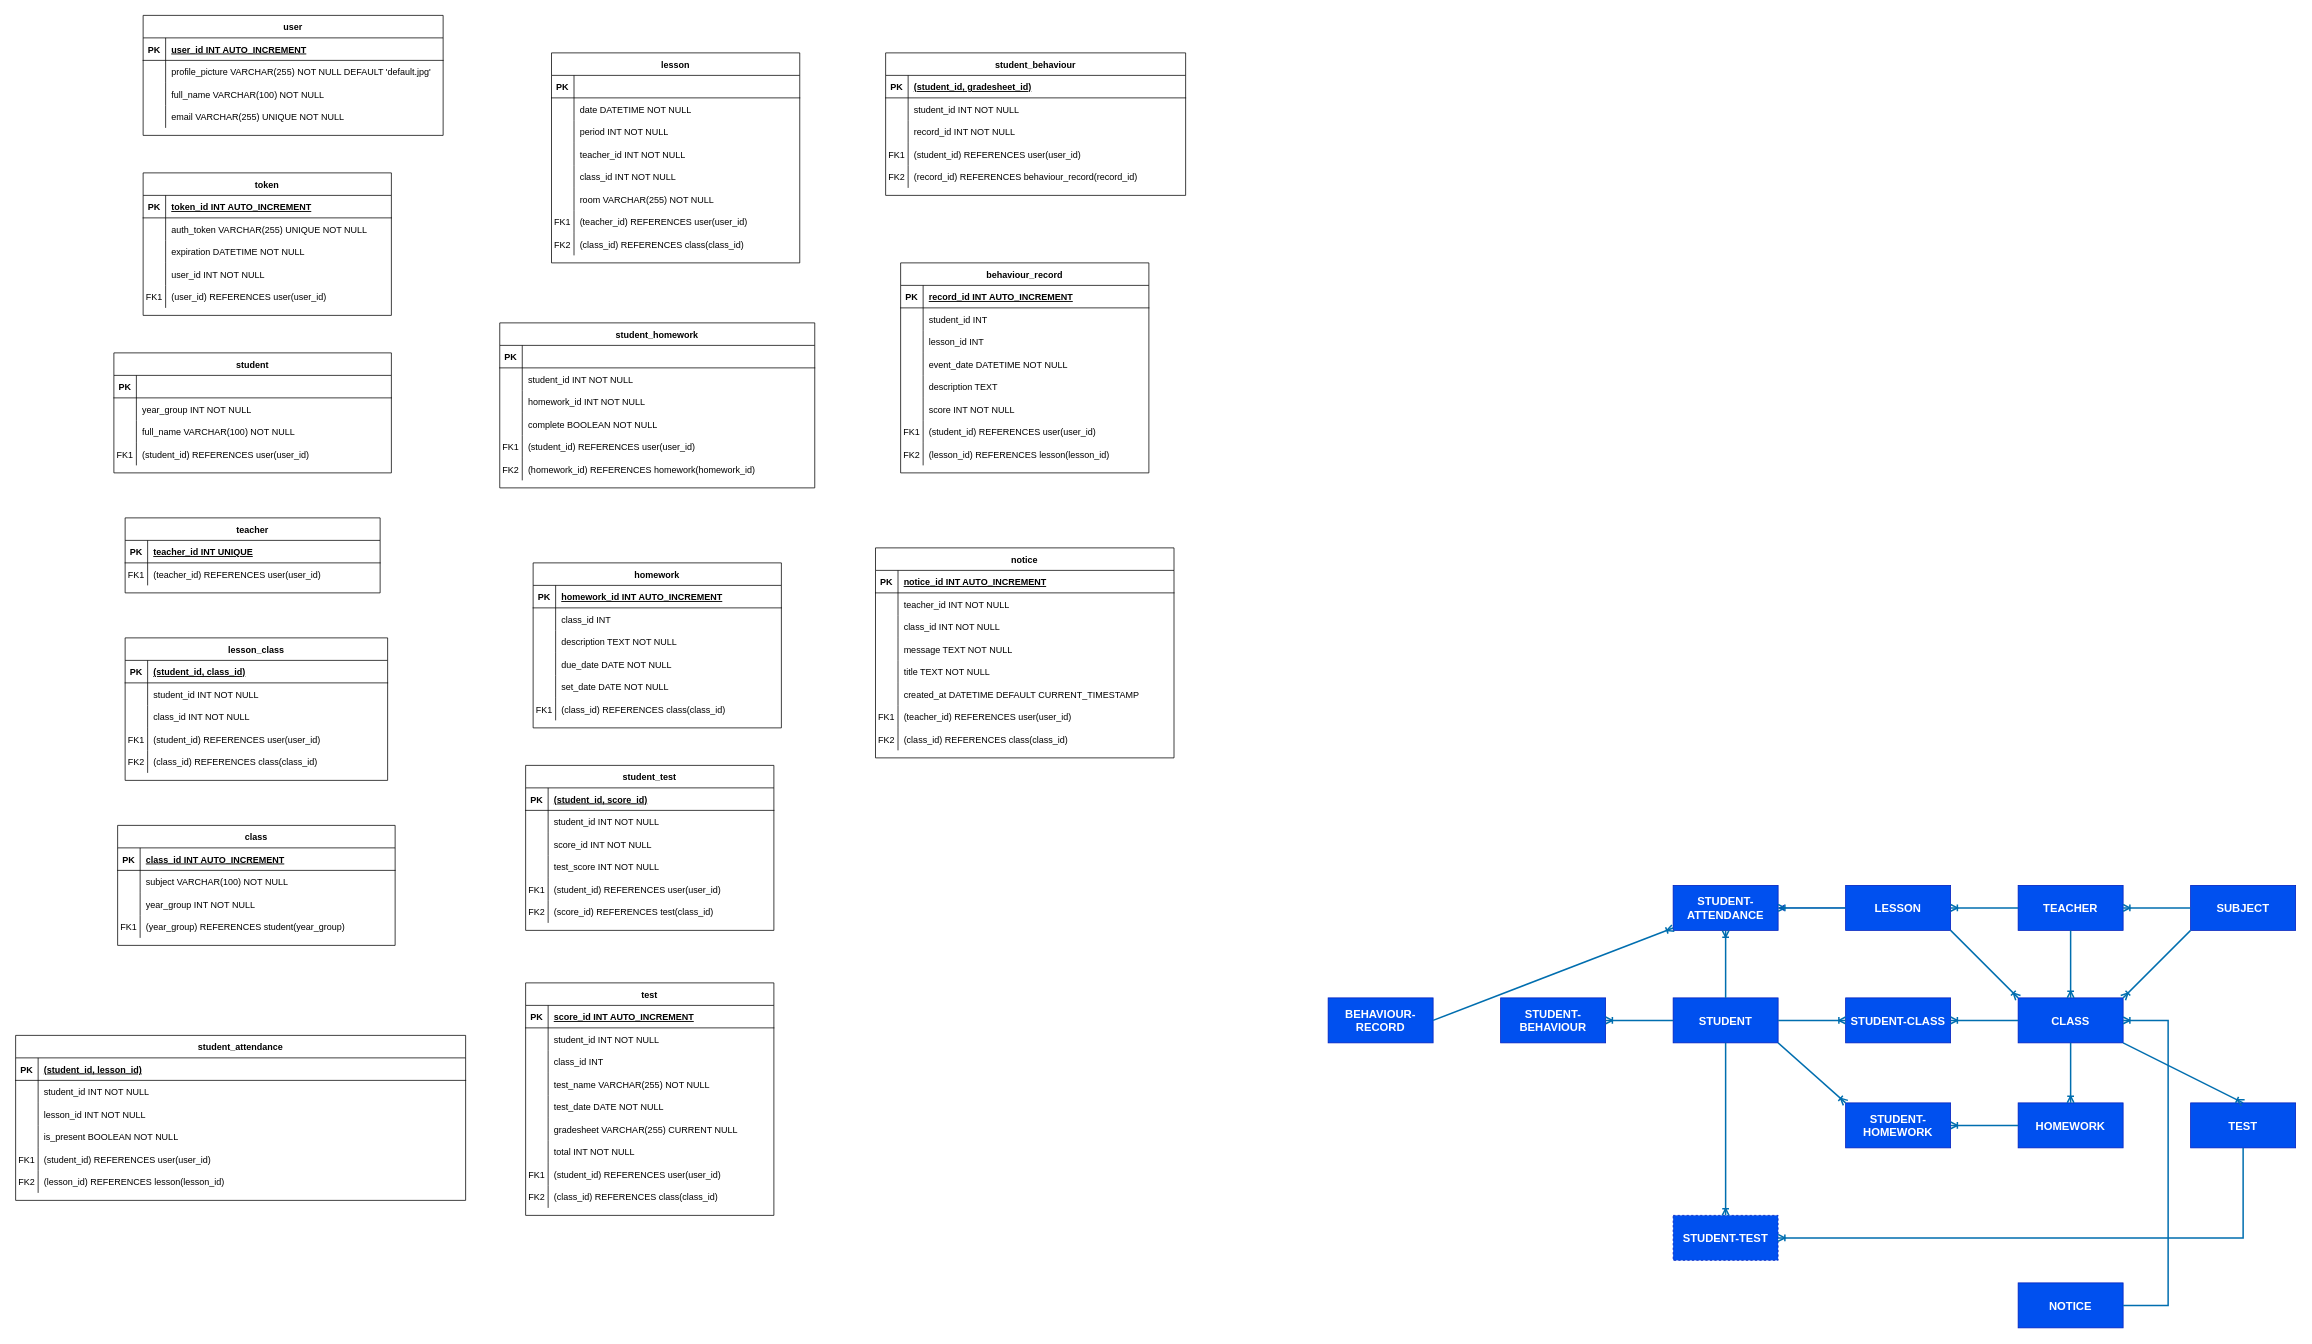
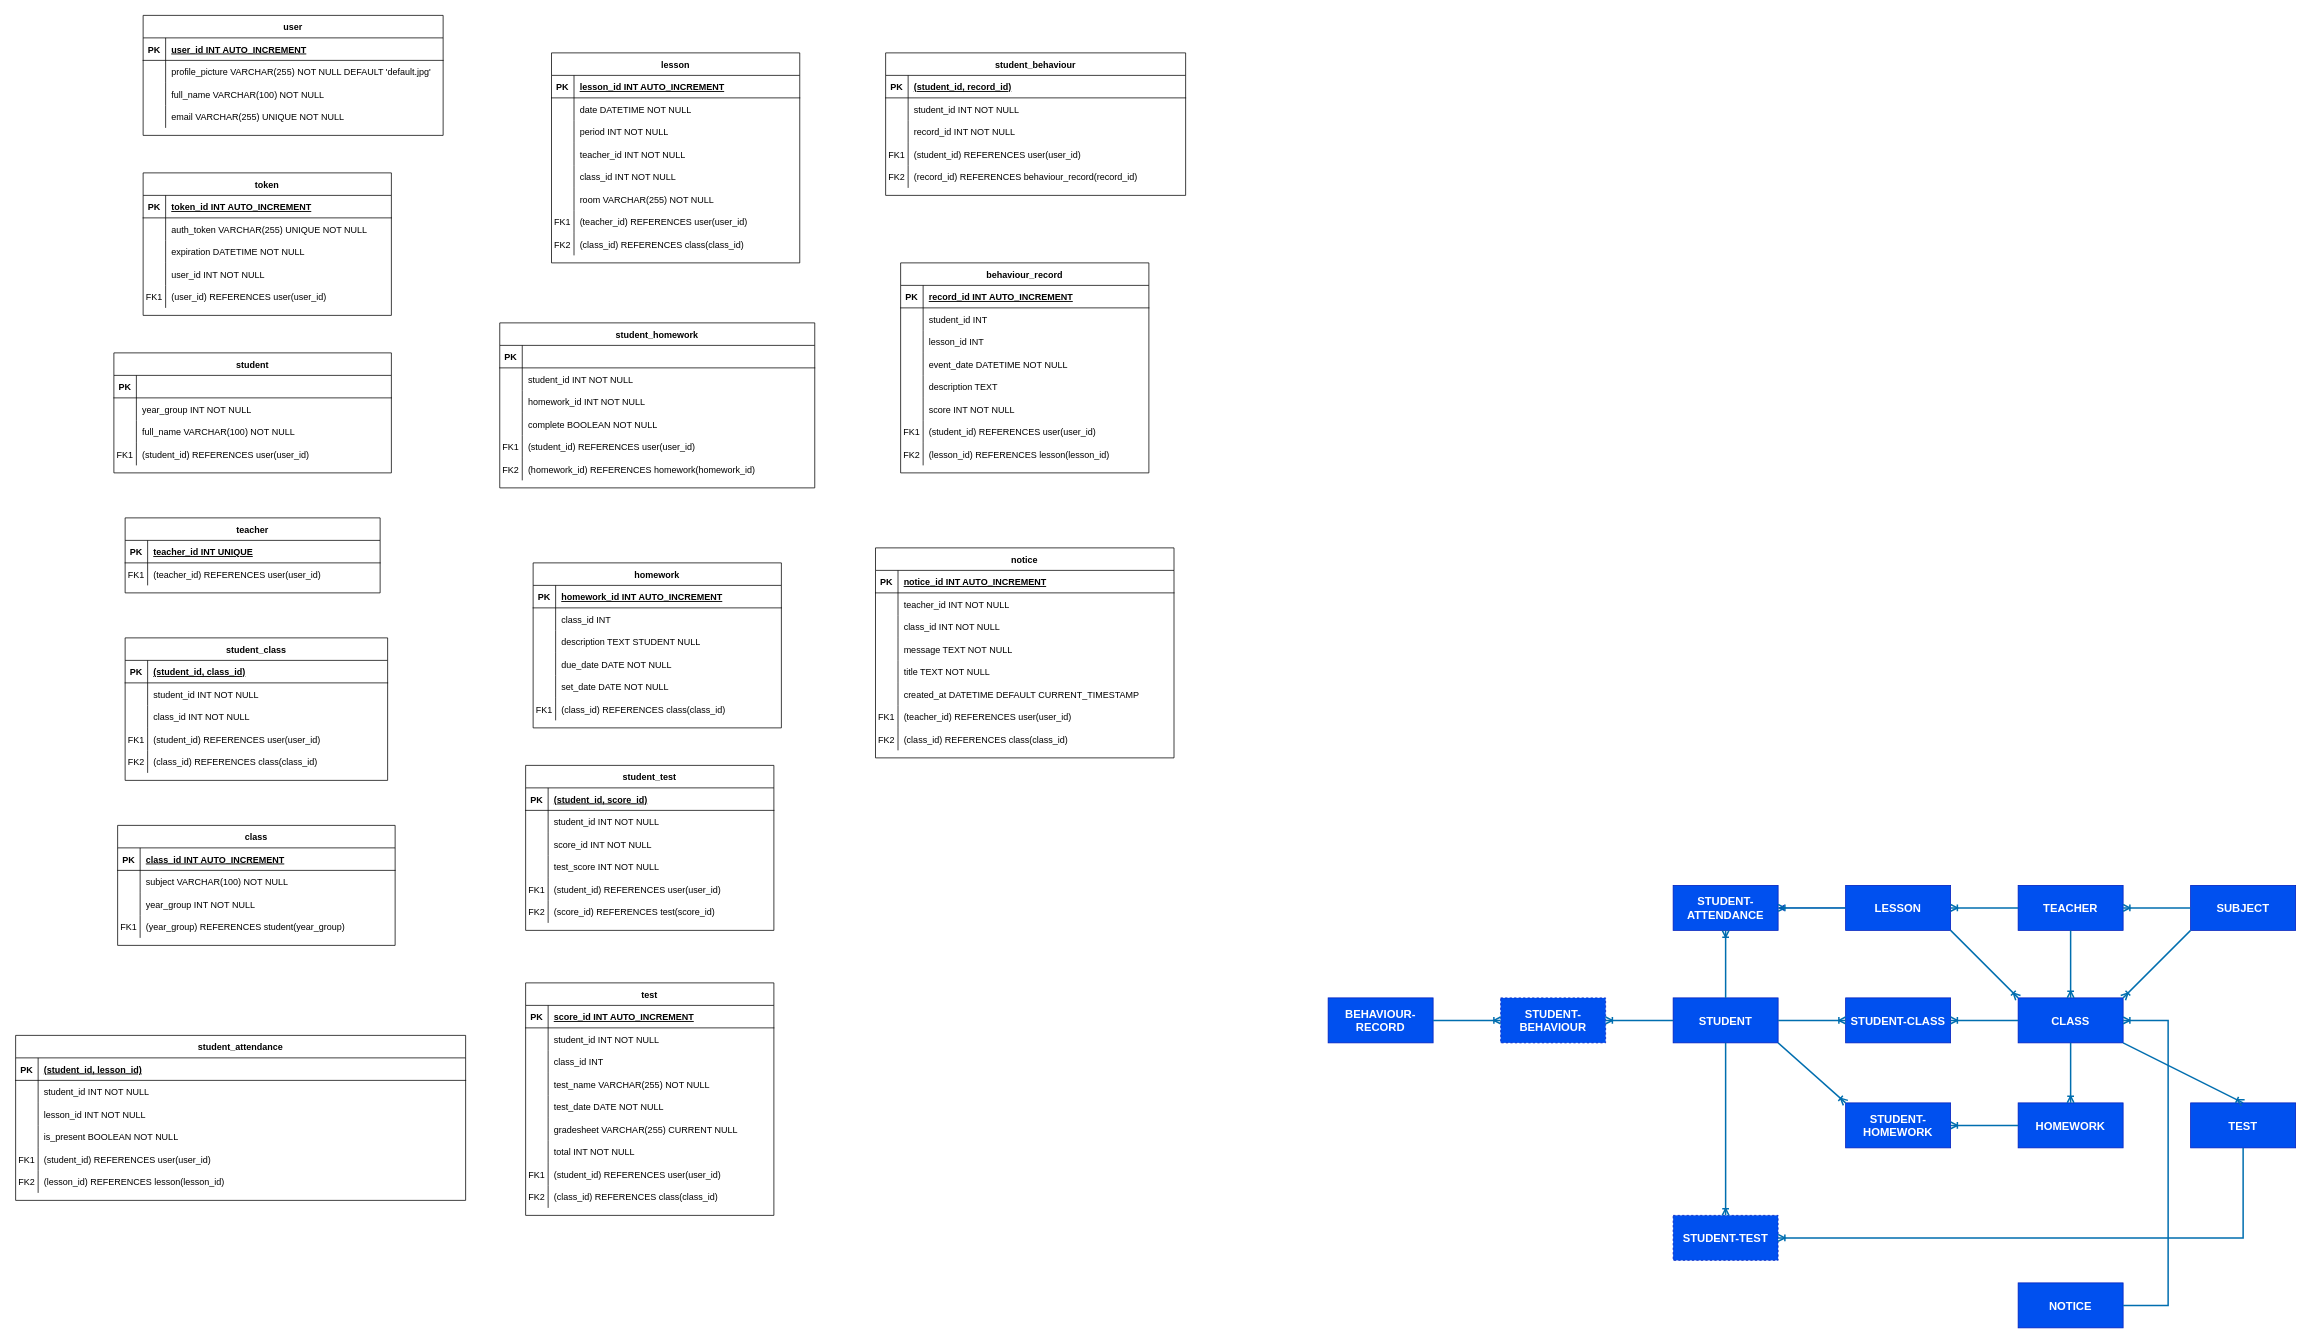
+ <mxCell id="121" value="lesson_id INT AUTO_INCREMENT" style="shape=partialRectangle;overflow=hidden;connectable=0;fillColor=none;top=0;left=0;bottom=0;right=0;align=left;spacingLeft=6;fontStyle=5;" parent="119" vertex="1"><mxGeometry x="30" width="301.0" height="30" as="geometry"><mxRectangle width="301.0" height="30" as="alternateBounds" /></mxGeometry></mxCell>
- <mxCell id="268" value="(student_id, gradesheet_id)" style="shape=partialRectangle;overflow=hidden;connectable=0;fillColor=none;top=0;left=0;bottom=0;right=0;align=left;spacingLeft=6;fontStyle=5;" parent="266" vertex="1"><mxGeometry x="30" width="370" height="30" as="geometry"><mxRectangle width="370" height="30" as="alternateBounds" /></mxGeometry></mxCell>
+ <mxCell id="268" value="(student_id, record_id)" style="shape=partialRectangle;overflow=hidden;connectable=0;fillColor=none;top=0;left=0;bottom=0;right=0;align=left;spacingLeft=6;fontStyle=5;" parent="266" vertex="1"><mxGeometry x="30" width="370" height="30" as="geometry"><mxRectangle width="370" height="30" as="alternateBounds" /></mxGeometry></mxCell>
- <mxCell id="183" value="description TEXT NOT NULL" style="shape=partialRectangle;overflow=hidden;connectable=0;fillColor=none;top=0;left=0;bottom=0;right=0;align=left;spacingLeft=6;" parent="181" vertex="1"><mxGeometry x="30" width="301.0" height="30" as="geometry"><mxRectangle width="301.0" height="30" as="alternateBounds" /></mxGeometry></mxCell>
+ <mxCell id="183" value="description TEXT STUDENT NULL" style="shape=partialRectangle;overflow=hidden;connectable=0;fillColor=none;top=0;left=0;bottom=0;right=0;align=left;spacingLeft=6;" parent="181" vertex="1"><mxGeometry x="30" width="301.0" height="30" as="geometry"><mxRectangle width="301.0" height="30" as="alternateBounds" /></mxGeometry></mxCell>
- <mxCell id="71" value="lesson_class" style="shape=table;startSize=30;container=1;collapsible=1;childLayout=tableLayout;fixedRows=1;rowLines=0;fontStyle=1;align=center;resizeLast=1;" parent="1" vertex="1"><mxGeometry x="166" y="850" width="350" height="190" as="geometry" /></mxCell>
+ <mxCell id="71" value="student_class" style="shape=table;startSize=30;container=1;collapsible=1;childLayout=tableLayout;fixedRows=1;rowLines=0;fontStyle=1;align=center;resizeLast=1;" parent="1" vertex="1"><mxGeometry x="166" y="850" width="350" height="190" as="geometry" /></mxCell>
- <mxCell id="264" value="(score_id) REFERENCES test(class_id)" style="shape=partialRectangle;overflow=hidden;connectable=0;fillColor=none;top=0;left=0;bottom=0;right=0;align=left;spacingLeft=6;" parent="262" vertex="1"><mxGeometry x="30" width="301.0" height="30" as="geometry"><mxRectangle width="301.0" height="30" as="alternateBounds" /></mxGeometry></mxCell>
+ <mxCell id="264" value="(score_id) REFERENCES test(score_id)" style="shape=partialRectangle;overflow=hidden;connectable=0;fillColor=none;top=0;left=0;bottom=0;right=0;align=left;spacingLeft=6;" parent="262" vertex="1"><mxGeometry x="30" width="301.0" height="30" as="geometry"><mxRectangle width="301.0" height="30" as="alternateBounds" /></mxGeometry></mxCell>
- <mxCell id="50" value="" style="fontSize=15;html=1;endArrow=ERoneToMany;rounded=0;exitX=1;exitY=0.5;exitDx=0;exitDy=0;fillColor=#1ba1e2;strokeColor=#006EAF;strokeWidth=2;fontStyle=1;" parent="1" source="40" target="27" edge="1"><mxGeometry width="100" height="100" relative="1" as="geometry"><mxPoint x="2240" y="1370" as="sourcePoint" /><mxPoint x="2150" y="1370" as="targetPoint" /></mxGeometry></mxCell>
+ <mxCell id="50" value="" style="fontSize=15;html=1;endArrow=ERoneToMany;rounded=0;exitX=1;exitY=0.5;exitDx=0;exitDy=0;entryX=0;entryY=0.5;entryDx=0;entryDy=0;fillColor=#1ba1e2;strokeColor=#006EAF;strokeWidth=2;fontStyle=1" parent="1" source="40" target="39" edge="1"><mxGeometry width="100" height="100" relative="1" as="geometry"><mxPoint x="2240" y="1370" as="sourcePoint" /><mxPoint x="2150" y="1370" as="targetPoint" /></mxGeometry></mxCell>
- <mxCell id="39" value="STUDENT-BEHAVIOUR" style="rounded=0;whiteSpace=wrap;html=1;fillColor=#0050ef;strokeColor=#001DBC;fontColor=#ffffff;fontStyle=1;fontSize=15;" parent="1" vertex="1"><mxGeometry x="2000" y="1330" width="140" height="60" as="geometry" /></mxCell>
+ <mxCell id="39" value="STUDENT-BEHAVIOUR" style="rounded=0;whiteSpace=wrap;html=1;fillColor=#0050ef;strokeColor=#001DBC;fontColor=#ffffff;fontStyle=1;fontSize=15;dashed=1;" parent="1" vertex="1"><mxGeometry x="2000" y="1330" width="140" height="60" as="geometry" /></mxCell>
